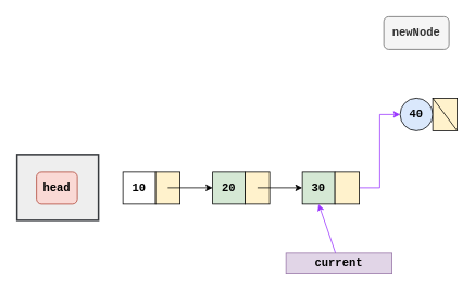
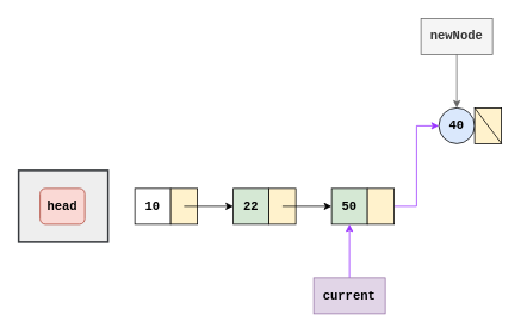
- <mxCell id="18" value="&lt;font style=&quot;font-size: 14px;&quot; face=&quot;Courier New&quot;&gt;&lt;b&gt;newNode&lt;/b&gt;&lt;/font&gt;" style="whiteSpace=wrap;html=1;fillColor=#f5f5f5;strokeColor=#666666;fontColor=#333333;rounded=1;" parent="1" vertex="1"><mxGeometry x="470" y="20" width="80" height="40" as="geometry" /></mxCell>
+ <mxCell id="18" value="&lt;font style=&quot;font-size: 14px;&quot; face=&quot;Courier New&quot;&gt;&lt;b&gt;newNode&lt;/b&gt;&lt;/font&gt;" style="rounded=0;whiteSpace=wrap;html=1;fillColor=#f5f5f5;strokeColor=#666666;fontColor=#333333;" parent="1" vertex="1"><mxGeometry x="470" y="20" width="80" height="40" as="geometry" /></mxCell>
+ <mxCell id="19" value="" style="endArrow=classic;html=1;rounded=0;strokeColor=#666666;entryX=0.5;entryY=0;entryDx=0;entryDy=0;exitX=0.5;exitY=1;exitDx=0;exitDy=0;" parent="1" source="18" target="15" edge="1"><mxGeometry width="50" height="50" relative="1" as="geometry"><mxPoint x="590" y="260" as="sourcePoint" /><mxPoint x="590" y="200" as="targetPoint" /></mxGeometry></mxCell>
- <mxCell id="7" value="&lt;font face=&quot;Courier New&quot;&gt;&lt;span style=&quot;font-size: 14px;&quot;&gt;&lt;b&gt;20&lt;/b&gt;&lt;/span&gt;&lt;/font&gt;" style="rounded=0;whiteSpace=wrap;html=1;fillColor=#d5e8d4;strokeColor=#000000;" parent="1" vertex="1"><mxGeometry x="260" y="210" width="40" height="40" as="geometry" /></mxCell>
+ <mxCell id="7" value="&lt;font face=&quot;Courier New&quot;&gt;&lt;span style=&quot;font-size: 14px;&quot;&gt;&lt;b&gt;22&lt;/b&gt;&lt;/span&gt;&lt;/font&gt;" style="rounded=0;whiteSpace=wrap;html=1;fillColor=#d5e8d4;strokeColor=#000000;" parent="1" vertex="1"><mxGeometry x="260" y="210" width="40" height="40" as="geometry" /></mxCell>
- <mxCell id="10" value="&lt;font face=&quot;Courier New&quot;&gt;&lt;span style=&quot;font-size: 14px;&quot;&gt;&lt;b&gt;30&lt;/b&gt;&lt;/span&gt;&lt;/font&gt;" style="rounded=0;whiteSpace=wrap;html=1;fillColor=#d5e8d4;strokeColor=#000000;" parent="1" vertex="1"><mxGeometry x="370" y="210" width="40" height="40" as="geometry" /></mxCell>
+ <mxCell id="10" value="&lt;font face=&quot;Courier New&quot;&gt;&lt;span style=&quot;font-size: 14px;&quot;&gt;&lt;b&gt;50&lt;/b&gt;&lt;/span&gt;&lt;/font&gt;" style="rounded=0;whiteSpace=wrap;html=1;fillColor=#d5e8d4;strokeColor=#000000;" parent="1" vertex="1"><mxGeometry x="370" y="210" width="40" height="40" as="geometry" /></mxCell>
- <mxCell id="14" value="&lt;font style=&quot;font-size: 14px;&quot; face=&quot;Courier New&quot;&gt;&lt;b&gt;current&lt;/b&gt;&lt;/font&gt;" style="rounded=0;whiteSpace=wrap;html=1;fillColor=#e1d5e7;strokeColor=#9673a6;" parent="1" vertex="1"><mxGeometry x="350" y="310" width="130" height="25" as="geometry" /></mxCell>
+ <mxCell id="14" value="&lt;font style=&quot;font-size: 14px;&quot; face=&quot;Courier New&quot;&gt;&lt;b&gt;current&lt;/b&gt;&lt;/font&gt;" style="rounded=0;whiteSpace=wrap;html=1;fillColor=#e1d5e7;strokeColor=#9673a6;" parent="1" vertex="1"><mxGeometry x="350" y="310" width="80" height="40" as="geometry" /></mxCell>
